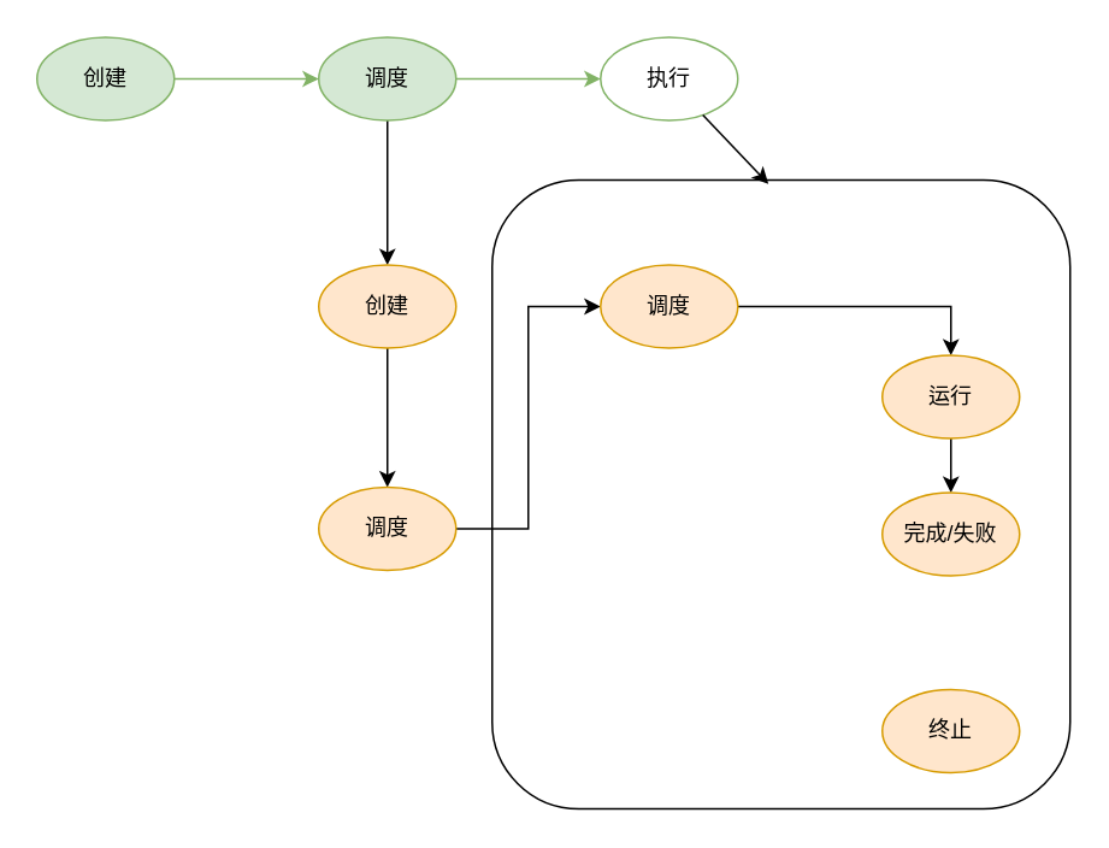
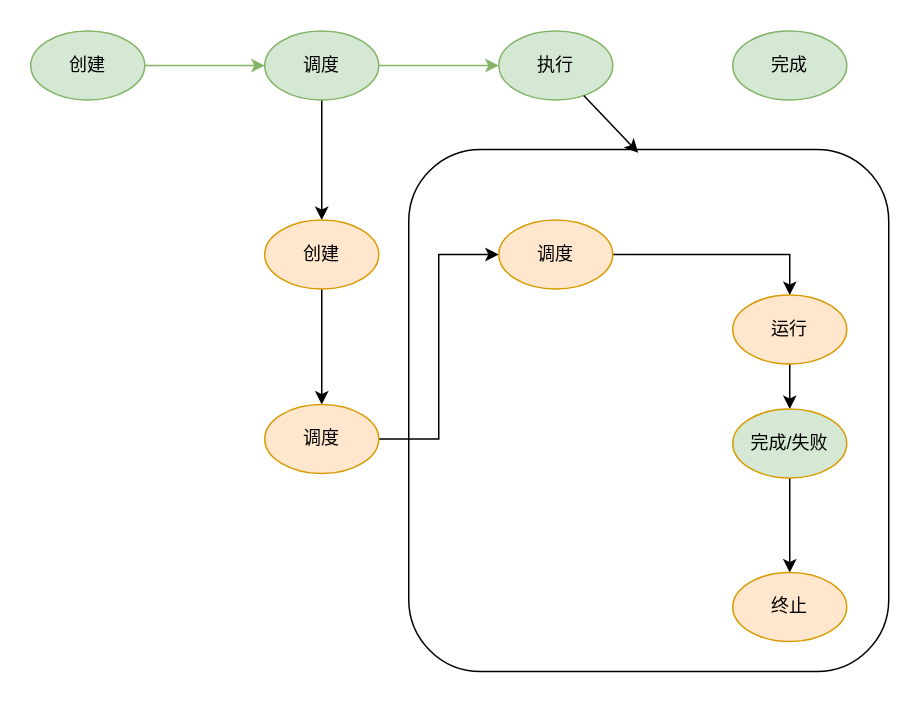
- <mxCell id="8" value="执行" style="ellipse;whiteSpace=wrap;html=1;fillColor=#ffffff;strokeColor=#82b366;" vertex="1" parent="1"><mxGeometry x="332" y="20" width="76" height="46" as="geometry" /></mxCell>
+ <mxCell id="8" value="执行" style="ellipse;whiteSpace=wrap;html=1;fillColor=#d5e8d4;strokeColor=#82b366;" vertex="1" parent="1"><mxGeometry x="332" y="20" width="76" height="46" as="geometry" /></mxCell>
+ <mxCell id="9" value="完成" style="ellipse;whiteSpace=wrap;html=1;fillColor=#d5e8d4;strokeColor=#82b366;" vertex="1" parent="1"><mxGeometry x="488" y="20" width="76" height="46" as="geometry" /></mxCell>
- <mxCell id="19" value="完成/失败" style="ellipse;whiteSpace=wrap;html=1;fillColor=#ffe6cc;strokeColor=#d79b00;" vertex="1" parent="1"><mxGeometry x="488" y="272" width="76" height="46" as="geometry" /></mxCell>
+ <mxCell id="19" value="完成/失败" style="ellipse;whiteSpace=wrap;html=1;fillColor=#d5e8d4;strokeColor=#d79b00;" vertex="1" parent="1"><mxGeometry x="488" y="272" width="76" height="46" as="geometry" /></mxCell>
+ <mxCell id="18" value="" style="edgeStyle=orthogonalEdgeStyle;rounded=0;orthogonalLoop=1;jettySize=auto;html=1;" edge="1" parent="1" source="19" target="20"><mxGeometry relative="1" as="geometry" /></mxCell>
